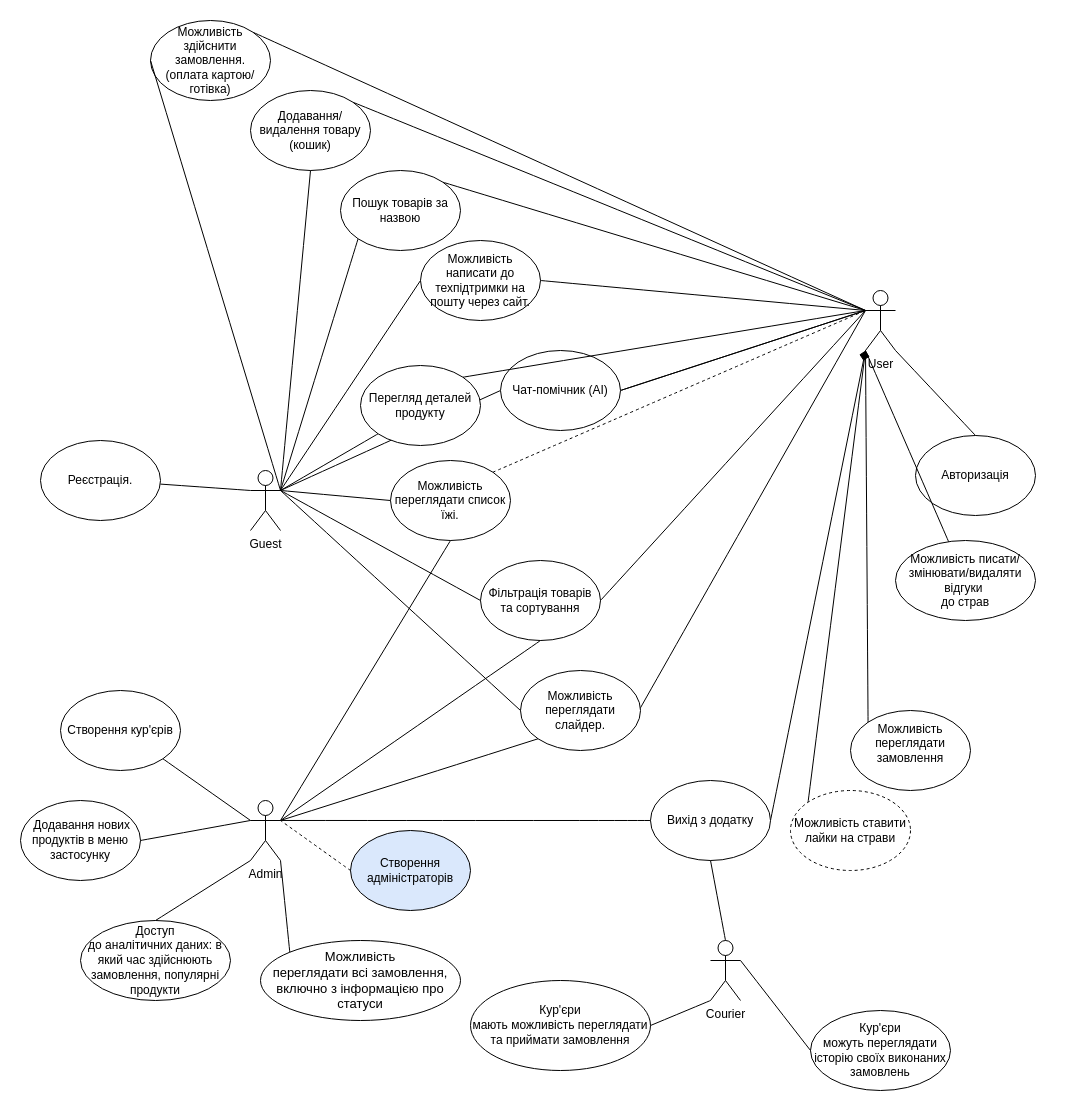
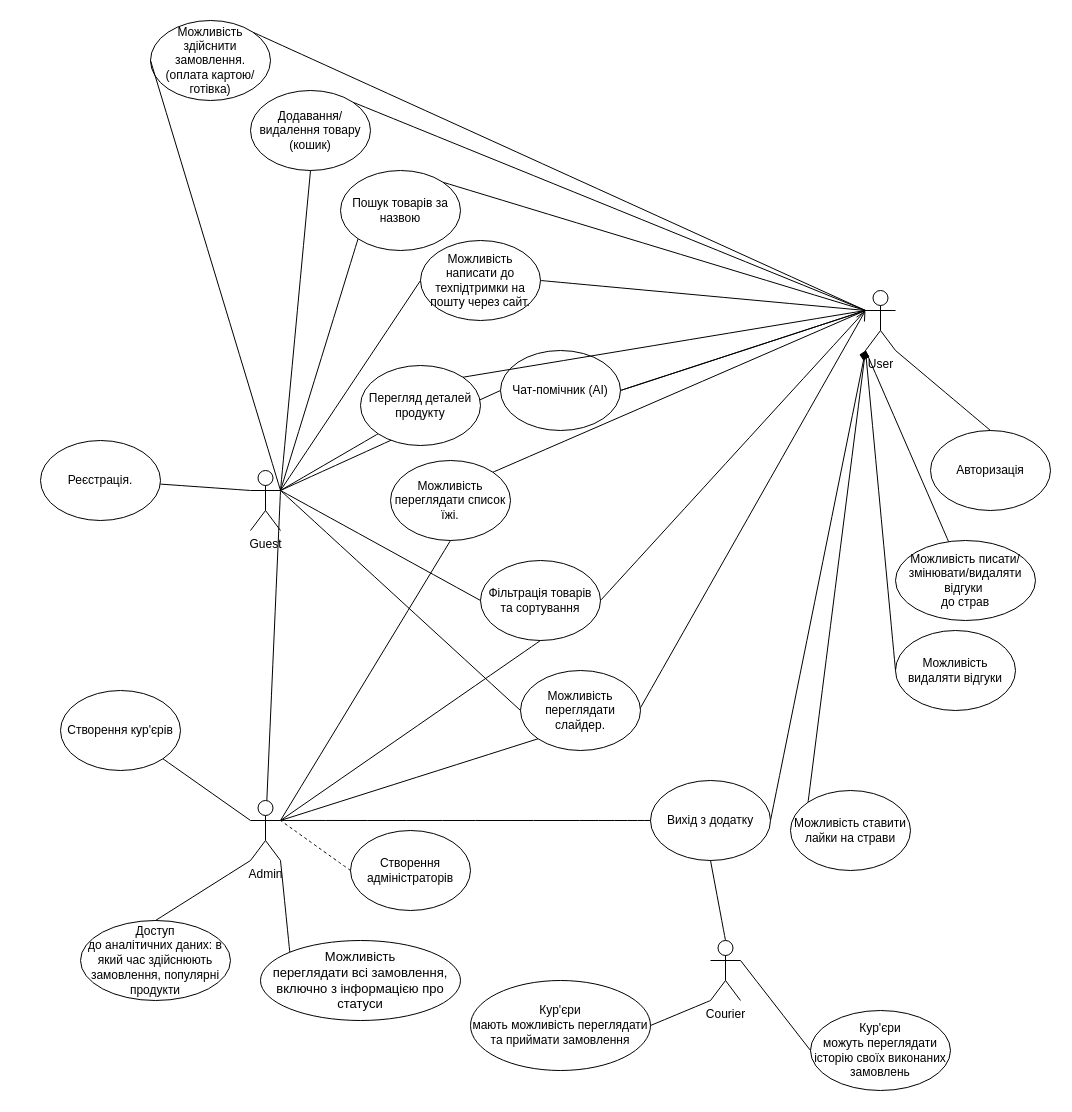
- <mxCell id="6" value="" style="endArrow=none;html=1;rounded=0;fontSize=12;startSize=8;endSize=8;curved=1;exitX=1;exitY=1;exitDx=0;exitDy=0;entryX=0;entryY=0.333;entryDx=0;entryDy=0;entryPerimeter=0;" parent="1" source="14" target="12" edge="1"><mxGeometry width="50" height="50" relative="1" as="geometry"><mxPoint x="790" y="440" as="sourcePoint" /><mxPoint x="800" y="430" as="targetPoint" /></mxGeometry></mxCell>
+ <mxCell id="6" value="" style="endArrow=open;html=1;rounded=0;fontSize=12;startSize=8;endSize=8;curved=1;exitX=1;exitY=1;exitDx=0;exitDy=0;entryX=0;entryY=0.333;entryDx=0;entryDy=0;entryPerimeter=0;" parent="1" source="14" target="12" edge="1"><mxGeometry width="50" height="50" relative="1" as="geometry"><mxPoint x="790" y="440" as="sourcePoint" /><mxPoint x="800" y="430" as="targetPoint" /></mxGeometry></mxCell>
- <mxCell id="36" value="" style="endArrow=none;html=1;rounded=0;fontSize=12;startSize=8;endSize=8;curved=1;exitX=1;exitY=0;exitDx=0;exitDy=0;entryX=0;entryY=0.333;entryDx=0;entryDy=0;entryPerimeter=0;dashed=1;" parent="1" source="17" target="12" edge="1"><mxGeometry width="50" height="50" relative="1" as="geometry"><mxPoint x="800" y="450" as="sourcePoint" /><mxPoint x="780" y="450" as="targetPoint" /></mxGeometry></mxCell>
+ <mxCell id="36" value="" style="endArrow=none;html=1;rounded=0;fontSize=12;startSize=8;endSize=8;curved=1;exitX=1;exitY=0;exitDx=0;exitDy=0;entryX=0;entryY=0.333;entryDx=0;entryDy=0;entryPerimeter=0;" parent="1" source="17" target="12" edge="1"><mxGeometry width="50" height="50" relative="1" as="geometry"><mxPoint x="800" y="450" as="sourcePoint" /><mxPoint x="780" y="450" as="targetPoint" /></mxGeometry></mxCell>
- <mxCell id="23" value="Авторизація" style="ellipse;whiteSpace=wrap;html=1;" parent="1" vertex="1"><mxGeometry x="915" y="435" width="120" height="80" as="geometry" /></mxCell>
+ <mxCell id="23" value="Авторизація" style="ellipse;whiteSpace=wrap;html=1;" parent="1" vertex="1"><mxGeometry x="930" y="430" width="120" height="80" as="geometry" /></mxCell>
- <mxCell id="29" value="" style="endArrow=none;html=1;rounded=0;fontSize=12;startSize=8;endSize=8;curved=1;exitX=1;exitY=0.333;exitDx=0;exitDy=0;exitPerimeter=0;entryX=0;entryY=0.5;entryDx=0;entryDy=0;" parent="1" source="10" target="17" edge="1"><mxGeometry width="50" height="50" relative="1" as="geometry"><mxPoint x="470" y="640" as="sourcePoint" /><mxPoint x="520" y="590" as="targetPoint" /></mxGeometry></mxCell>
+ <mxCell id="29" value="" style="endArrow=none;html=1;rounded=0;fontSize=12;startSize=8;endSize=8;curved=1;exitX=1;exitY=0.333;exitDx=0;exitDy=0;exitPerimeter=0;" parent="1" source="10" target="11" edge="1"><mxGeometry width="50" height="50" relative="1" as="geometry"><mxPoint x="470" y="640" as="sourcePoint" /><mxPoint x="520" y="590" as="targetPoint" /></mxGeometry></mxCell>
+ <mxCell id="35" value="" style="endArrow=none;html=1;rounded=0;fontSize=12;startSize=8;endSize=8;curved=1;exitX=0;exitY=0.5;exitDx=0;exitDy=0;entryX=0;entryY=1;entryDx=0;entryDy=0;entryPerimeter=0;" parent="1" source="25" target="12" edge="1"><mxGeometry width="50" height="50" relative="1" as="geometry"><mxPoint x="320" y="530" as="sourcePoint" /><mxPoint x="370" y="470" as="targetPoint" /></mxGeometry></mxCell>
- <mxCell id="33" value="" style="endArrow=none;html=1;rounded=0;fontSize=12;startSize=8;endSize=8;curved=1;exitX=0;exitY=0;exitDx=0;exitDy=0;entryX=0;entryY=1;entryDx=0;entryDy=0;entryPerimeter=0;" parent="1" source="22" target="12" edge="1"><mxGeometry width="50" height="50" relative="1" as="geometry"><mxPoint x="300" y="510" as="sourcePoint" /><mxPoint x="840" y="490" as="targetPoint" /></mxGeometry></mxCell>
+ <mxCell id="25" value="Можливість видаляти відгуки" style="ellipse;whiteSpace=wrap;html=1;" parent="1" vertex="1"><mxGeometry x="895" y="630" width="120" height="80" as="geometry" /></mxCell>
- <mxCell id="22" value="&#10;Можливість переглядати замовлення&#10;&#10;" style="ellipse;whiteSpace=wrap;html=1;" parent="1" vertex="1"><mxGeometry x="850" y="710" width="120" height="80" as="geometry" /></mxCell>
- <mxCell id="59" value="" style="endArrow=none;html=1;rounded=0;fontSize=12;startSize=8;endSize=8;curved=1;entryX=0;entryY=0.333;entryDx=0;entryDy=0;entryPerimeter=0;exitX=1;exitY=0.5;exitDx=0;exitDy=0;" parent="1" source="56" target="11" edge="1"><mxGeometry width="50" height="50" relative="1" as="geometry"><mxPoint x="490" y="580" as="sourcePoint" /><mxPoint x="320" y="860" as="targetPoint" /></mxGeometry></mxCell>
- <mxCell id="27" value="Можливість ставити лайки на страви" style="ellipse;whiteSpace=wrap;html=1;dashed=1;" parent="1" vertex="1"><mxGeometry x="790" y="790" width="120" height="80" as="geometry" /></mxCell>
+ <mxCell id="27" value="Можливість ставити лайки на страви" style="ellipse;whiteSpace=wrap;html=1;" parent="1" vertex="1"><mxGeometry x="790" y="790" width="120" height="80" as="geometry" /></mxCell>
- <mxCell id="56" value="&lt;span style=&quot;line-height: 115%;&quot;&gt;&lt;font style=&quot;font-size: 12px;&quot; face=&quot;Helvetica&quot;&gt;&amp;nbsp;Додавання нових продуктів в меню застосунку&lt;/font&gt;&lt;/span&gt;" style="ellipse;whiteSpace=wrap;html=1;" parent="1" vertex="1"><mxGeometry x="20" y="800" width="120" height="80" as="geometry" /></mxCell>
- <mxCell id="16" value="Створення адміністраторів" style="ellipse;whiteSpace=wrap;html=1;fillColor=#dae8fc;" parent="1" vertex="1"><mxGeometry x="350" y="830" width="120" height="80" as="geometry" /></mxCell>
+ <mxCell id="16" value="Створення адміністраторів" style="ellipse;whiteSpace=wrap;html=1;" parent="1" vertex="1"><mxGeometry x="350" y="830" width="120" height="80" as="geometry" /></mxCell>
